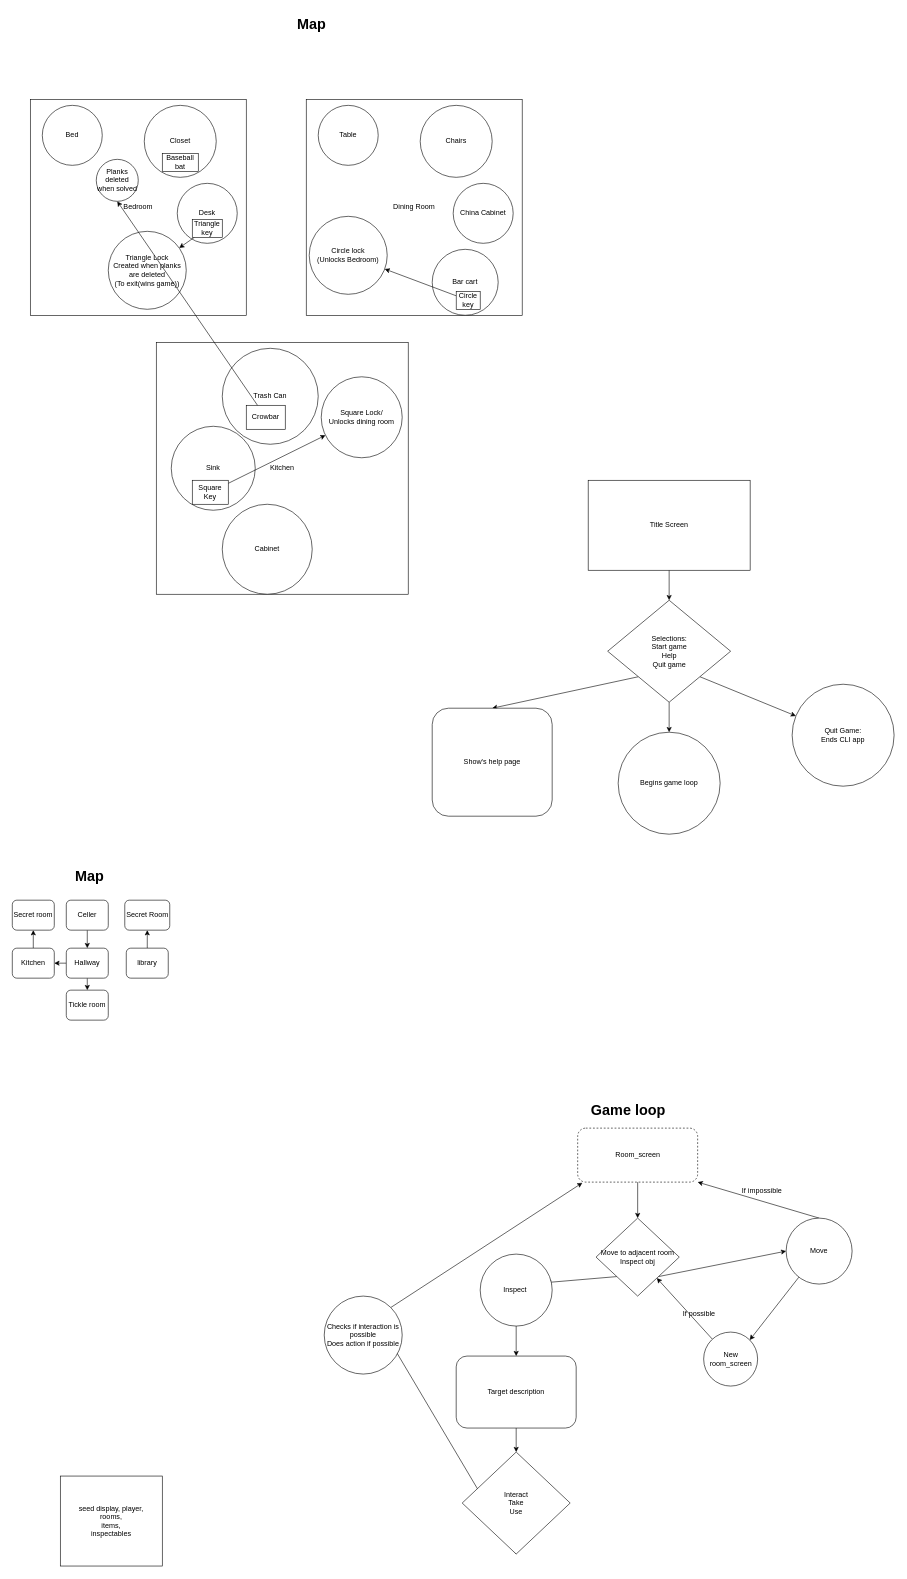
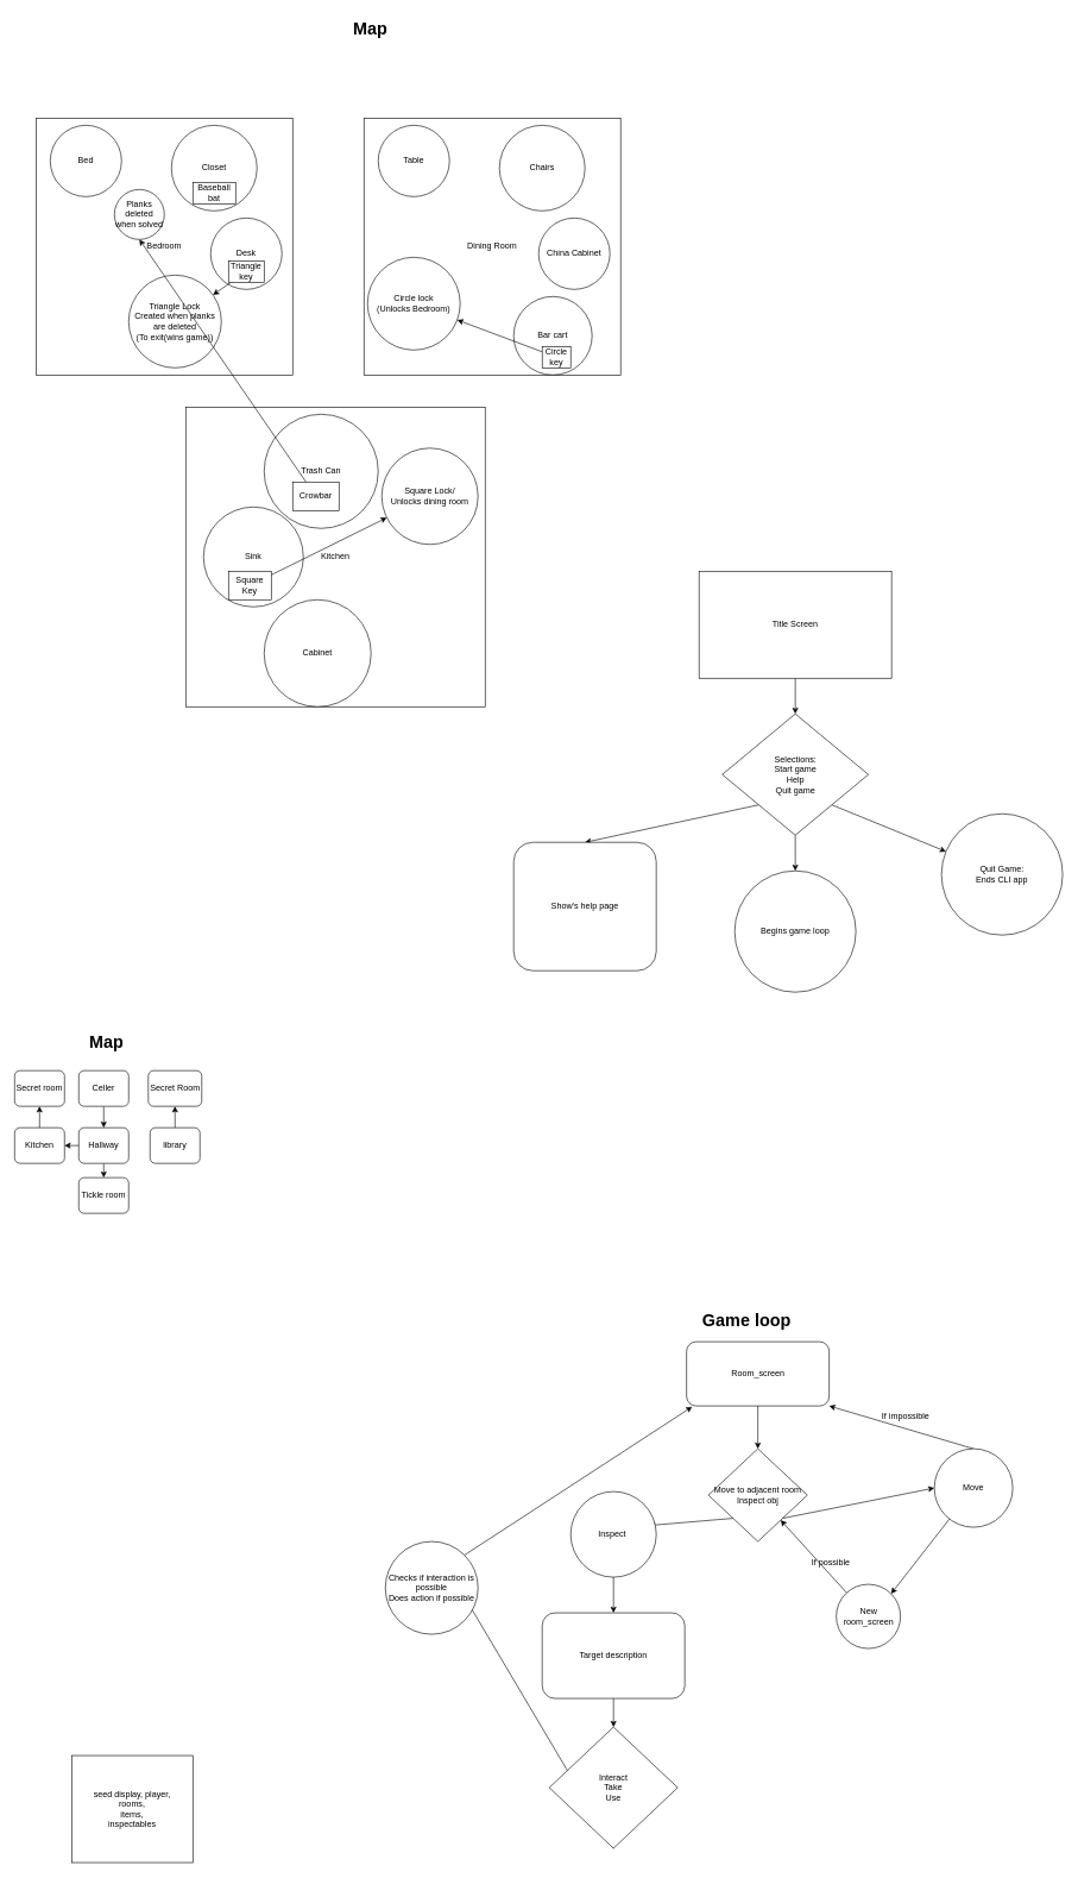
- <mxCell id="25" value="Room_screen" style="rounded=1;whiteSpace=wrap;html=1;dashed=1;" parent="1" vertex="1"><mxGeometry x="962.5" y="1880" width="200" height="90" as="geometry" /></mxCell>
+ <mxCell id="25" value="Room_screen" style="rounded=1;whiteSpace=wrap;html=1;" parent="1" vertex="1"><mxGeometry x="962.5" y="1880" width="200" height="90" as="geometry" /></mxCell>
